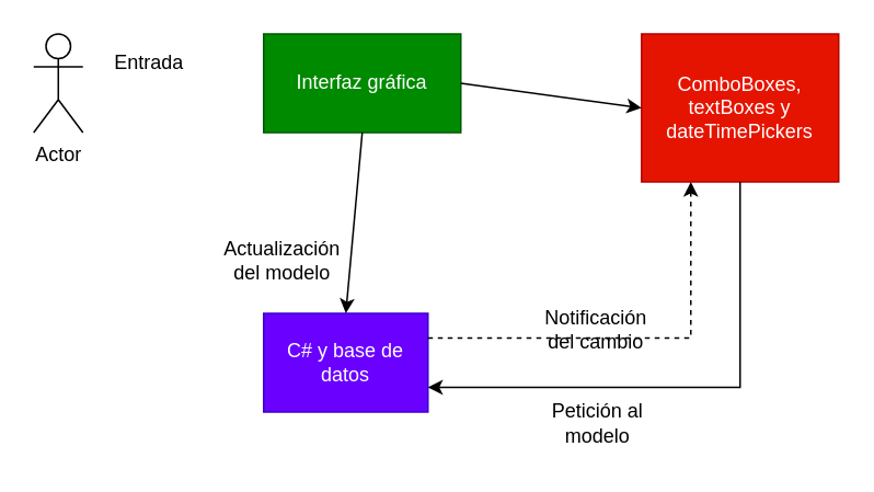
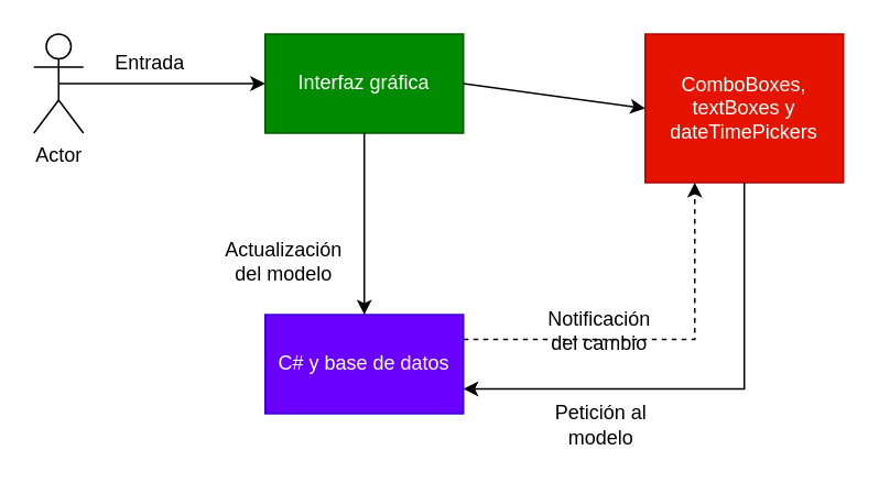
+ <mxCell id="10" value="" style="endArrow=classic;html=1;rounded=0;exitX=0.5;exitY=0.5;exitDx=0;exitDy=0;exitPerimeter=0;entryX=0;entryY=0.5;entryDx=0;entryDy=0;" edge="1" parent="1" source="2" target="3"><mxGeometry width="50" height="50" relative="1" as="geometry"><mxPoint x="250" y="110" as="sourcePoint" /><mxPoint x="300" y="60" as="targetPoint" /></mxGeometry></mxCell>
- <mxCell id="4" value="C# y base de datos" style="rounded=0;whiteSpace=wrap;html=1;fillColor=#6a00ff;strokeColor=#3700CC;fontColor=#ffffff;" vertex="1" parent="1"><mxGeometry x="160" y="190" width="100" height="60" as="geometry" /></mxCell>
+ <mxCell id="4" value="C# y base de datos" style="rounded=0;whiteSpace=wrap;html=1;fillColor=#6a00ff;strokeColor=#3700CC;fontColor=#ffffff;" vertex="1" parent="1"><mxGeometry x="160" y="190" width="120" height="60" as="geometry" /></mxCell>
